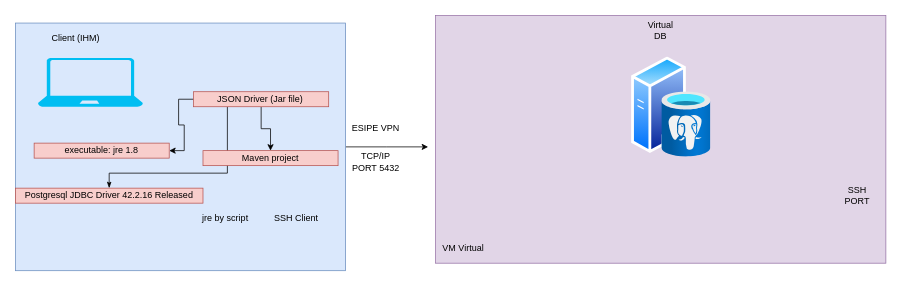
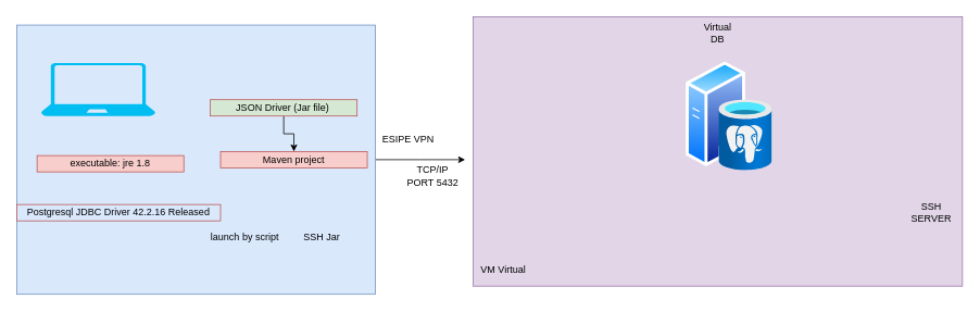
- <mxCell id="14" value="Client (IHM)" style="text;html=1;strokeColor=none;fillColor=none;align=center;verticalAlign=middle;whiteSpace=wrap;rounded=0;" vertex="1" parent="1"><mxGeometry x="62.5" y="35" width="75" height="30" as="geometry" /></mxCell>
- <mxCell id="28" value="&lt;div&gt;JSON Driver (Jar file)&amp;nbsp; &lt;br&gt;&lt;/div&gt;" style="rounded=0;whiteSpace=wrap;html=1;fillColor=#f8cecc;strokeColor=#b85450;" vertex="1" parent="1"><mxGeometry x="257.5" y="121.5" width="180" height="20" as="geometry" /></mxCell>
+ <mxCell id="28" value="&lt;div&gt;JSON Driver (Jar file)&amp;nbsp; &lt;br&gt;&lt;/div&gt;" style="rounded=0;whiteSpace=wrap;html=1;fillColor=#d5e8d4;strokeColor=#b85450;" vertex="1" parent="1"><mxGeometry x="257.5" y="121.5" width="180" height="20" as="geometry" /></mxCell>
- <mxCell id="27" style="edgeStyle=orthogonalEdgeStyle;rounded=0;orthogonalLoop=1;jettySize=auto;html=1;entryX=1;entryY=0.5;entryDx=0;entryDy=0;" edge="1" parent="1" source="28" target="22"><mxGeometry relative="1" as="geometry" /></mxCell>
- <mxCell id="23" style="edgeStyle=orthogonalEdgeStyle;rounded=0;orthogonalLoop=1;jettySize=auto;html=1;entryX=0.25;entryY=1;entryDx=0;entryDy=0;startArrow=classicThin;startFill=1;endArrow=none;endFill=0;" edge="1" parent="1" source="24" target="28"><mxGeometry relative="1" as="geometry"><Array as="points"><mxPoint x="145" y="230" /><mxPoint x="303" y="230" /></Array></mxGeometry></mxCell>
- <mxCell id="25" value="Maven project " style="rounded=0;whiteSpace=wrap;html=1;fillColor=#f8cecc;strokeColor=#b85450;" vertex="1" parent="1"><mxGeometry x="270" y="200" width="180" height="20" as="geometry" /></mxCell>
+ <mxCell id="25" value="Maven project " style="rounded=0;whiteSpace=wrap;html=1;fillColor=#f8cecc;strokeColor=#b85450;" vertex="1" parent="1"><mxGeometry x="270" y="185" width="180" height="20" as="geometry" /></mxCell>
- <mxCell id="21" value="&lt;div&gt;TCP/IP &lt;br&gt;&lt;/div&gt;&lt;div&gt;PORT 5432&lt;br&gt;&lt;/div&gt;" style="text;html=1;align=center;verticalAlign=middle;resizable=0;points=[];autosize=1;" vertex="1" parent="1"><mxGeometry x="460" y="200" width="80" height="30" as="geometry" /></mxCell>
+ <mxCell id="21" value="&lt;div&gt;TCP/IP &lt;br&gt;&lt;/div&gt;&lt;div&gt;PORT 5432&lt;br&gt;&lt;/div&gt;" style="text;html=1;align=center;verticalAlign=middle;resizable=0;points=[];autosize=1;" vertex="1" parent="1"><mxGeometry x="490" y="200" width="80" height="30" as="geometry" /></mxCell>
- <mxCell id="24" value="Postgresql JDBC Driver 42.2.16 Released" style="rounded=0;whiteSpace=wrap;html=1;fillColor=#f8cecc;strokeColor=#b85450;" vertex="1" parent="1"><mxGeometry x="20" y="250" width="250" height="20" as="geometry" /></mxCell>
+ <mxCell id="24" value="Postgresql JDBC Driver 42.2.16 Released" style="rounded=0;whiteSpace=wrap;html=1;fillColor=#dae8fc;strokeColor=#b85450;" vertex="1" parent="1"><mxGeometry x="20" y="250" width="250" height="20" as="geometry" /></mxCell>
- <mxCell id="18" value="SSH PORT" style="text;html=1;strokeColor=none;fillColor=none;align=center;verticalAlign=middle;whiteSpace=wrap;rounded=0;" vertex="1" parent="1"><mxGeometry x="1122" y="250" width="40" height="20" as="geometry" /></mxCell>
+ <mxCell id="18" value="SSH SERVER" style="text;html=1;strokeColor=none;fillColor=none;align=center;verticalAlign=middle;whiteSpace=wrap;rounded=0;" vertex="1" parent="1"><mxGeometry x="1122" y="250" width="40" height="20" as="geometry" /></mxCell>
- <mxCell id="10" value="jre by script" style="text;html=1;strokeColor=none;fillColor=none;align=center;verticalAlign=middle;whiteSpace=wrap;rounded=0;" vertex="1" parent="1"><mxGeometry x="245" y="280" width="110" height="20" as="geometry" /></mxCell>
+ <mxCell id="10" value="launch by script" style="text;html=1;strokeColor=none;fillColor=none;align=center;verticalAlign=middle;whiteSpace=wrap;rounded=0;" vertex="1" parent="1"><mxGeometry x="245" y="280" width="110" height="20" as="geometry" /></mxCell>
- <mxCell id="11" value="SSH Client" style="text;html=1;align=center;verticalAlign=middle;resizable=0;points=[];autosize=1;" vertex="1" parent="1"><mxGeometry x="354" y="280" width="80" height="20" as="geometry" /></mxCell>
+ <mxCell id="11" value="SSH Jar" style="text;html=1;align=center;verticalAlign=middle;resizable=0;points=[];autosize=1;" vertex="1" parent="1"><mxGeometry x="354" y="280" width="80" height="20" as="geometry" /></mxCell>
